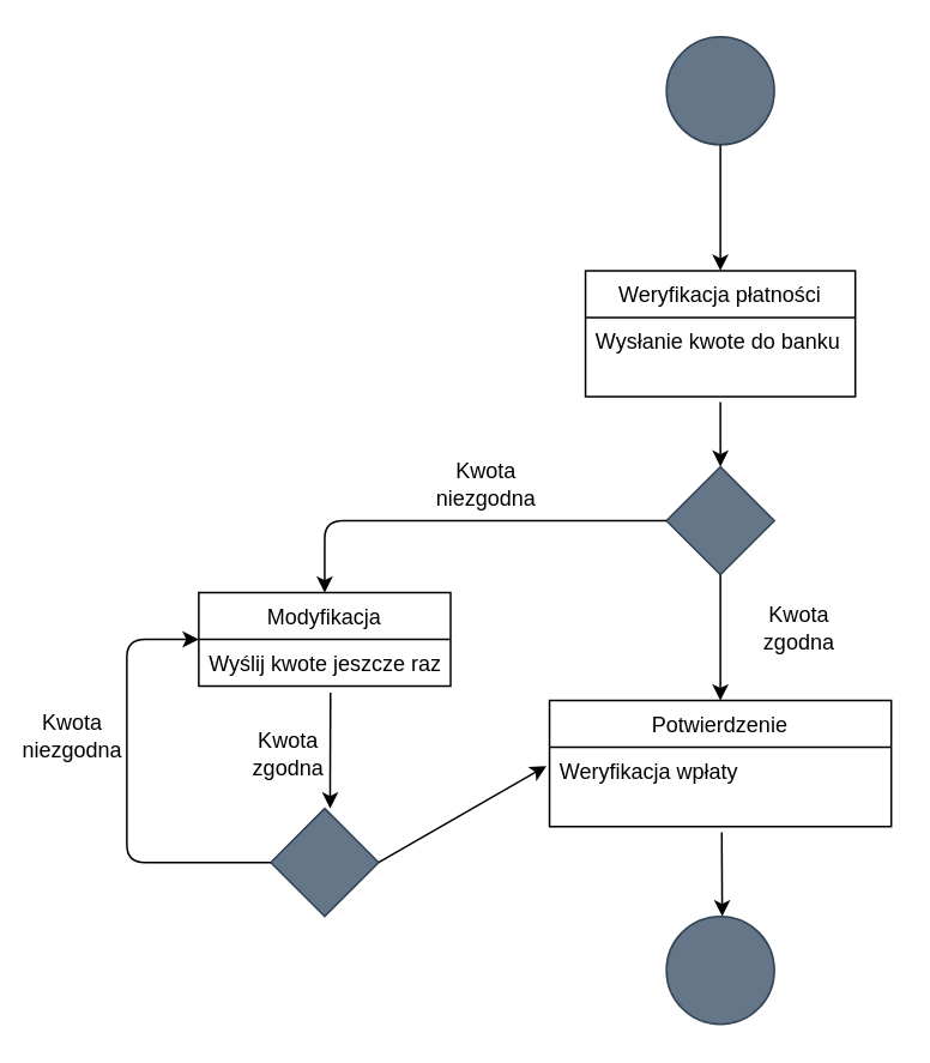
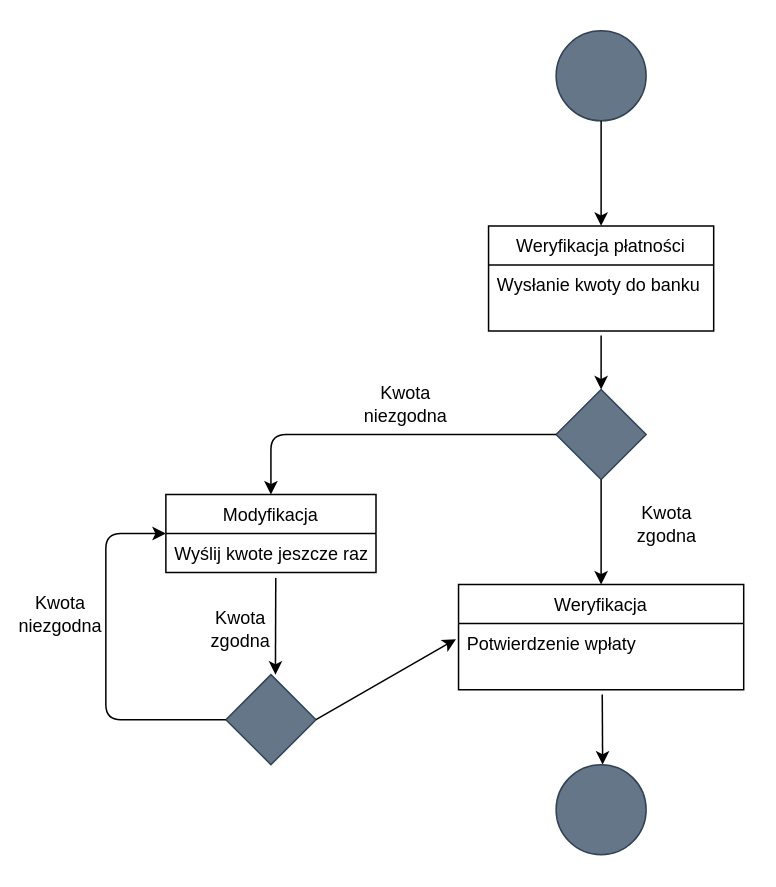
- <mxCell id="5" value="Wysłanie kwote do banku" style="text;strokeColor=none;fillColor=none;align=left;verticalAlign=top;spacingLeft=4;spacingRight=4;overflow=hidden;rotatable=0;points=[[0,0.5],[1,0.5]];portConstraint=eastwest;" vertex="1" parent="4"><mxGeometry y="26" width="150" height="44" as="geometry" /></mxCell>
+ <mxCell id="5" value="Wysłanie kwoty do banku" style="text;strokeColor=none;fillColor=none;align=left;verticalAlign=top;spacingLeft=4;spacingRight=4;overflow=hidden;rotatable=0;points=[[0,0.5],[1,0.5]];portConstraint=eastwest;" vertex="1" parent="4"><mxGeometry y="26" width="150" height="44" as="geometry" /></mxCell>
- <mxCell id="6" value="Potwierdzenie" style="swimlane;fontStyle=0;childLayout=stackLayout;horizontal=1;startSize=26;horizontalStack=0;resizeParent=1;resizeParentMax=0;resizeLast=0;collapsible=1;marginBottom=0;" vertex="1" parent="1"><mxGeometry x="305" y="389" width="190" height="70" as="geometry" /></mxCell>
+ <mxCell id="6" value="Weryfikacja" style="swimlane;fontStyle=0;childLayout=stackLayout;horizontal=1;startSize=26;horizontalStack=0;resizeParent=1;resizeParentMax=0;resizeLast=0;collapsible=1;marginBottom=0;" vertex="1" parent="1"><mxGeometry x="305" y="389" width="190" height="70" as="geometry" /></mxCell>
- <mxCell id="7" value="Weryfikacja wpłaty" style="text;strokeColor=none;fillColor=none;align=left;verticalAlign=top;spacingLeft=4;spacingRight=4;overflow=hidden;rotatable=0;points=[[0,0.5],[1,0.5]];portConstraint=eastwest;" vertex="1" parent="6"><mxGeometry y="26" width="190" height="44" as="geometry" /></mxCell>
+ <mxCell id="7" value="Potwierdzenie wpłaty" style="text;strokeColor=none;fillColor=none;align=left;verticalAlign=top;spacingLeft=4;spacingRight=4;overflow=hidden;rotatable=0;points=[[0,0.5],[1,0.5]];portConstraint=eastwest;" vertex="1" parent="6"><mxGeometry y="26" width="190" height="44" as="geometry" /></mxCell>
